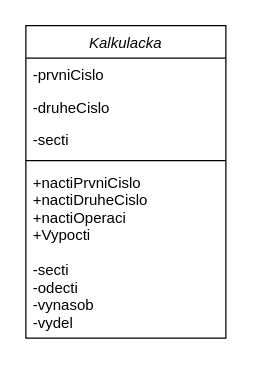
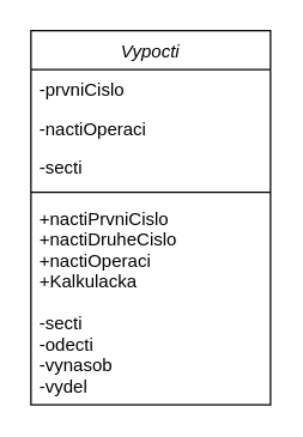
- <mxCell id="2" value="Kalkulacka" style="swimlane;fontStyle=2;align=center;verticalAlign=top;childLayout=stackLayout;horizontal=1;startSize=26;horizontalStack=0;resizeParent=1;resizeLast=0;collapsible=1;marginBottom=0;rounded=0;shadow=0;strokeWidth=1;" parent="1" vertex="1"><mxGeometry x="20" y="20" width="160" height="250" as="geometry"><mxRectangle x="230" y="140" width="160" height="26" as="alternateBounds" /></mxGeometry></mxCell>
+ <mxCell id="2" value="Vypocti" style="swimlane;fontStyle=2;align=center;verticalAlign=top;childLayout=stackLayout;horizontal=1;startSize=26;horizontalStack=0;resizeParent=1;resizeLast=0;collapsible=1;marginBottom=0;rounded=0;shadow=0;strokeWidth=1;" parent="1" vertex="1"><mxGeometry x="20" y="20" width="160" height="250" as="geometry"><mxRectangle x="230" y="140" width="160" height="26" as="alternateBounds" /></mxGeometry></mxCell>
- <mxCell id="4" value="-druheCislo" style="text;align=left;verticalAlign=top;spacingLeft=4;spacingRight=4;overflow=hidden;rotatable=0;points=[[0,0.5],[1,0.5]];portConstraint=eastwest;rounded=0;shadow=0;html=0;" parent="2" vertex="1"><mxGeometry y="52" width="160" height="26" as="geometry" /></mxCell>
+ <mxCell id="4" value="-nactiOperaci" style="text;align=left;verticalAlign=top;spacingLeft=4;spacingRight=4;overflow=hidden;rotatable=0;points=[[0,0.5],[1,0.5]];portConstraint=eastwest;rounded=0;shadow=0;html=0;" parent="2" vertex="1"><mxGeometry y="52" width="160" height="26" as="geometry" /></mxCell>
- <mxCell id="7" value="+nactiPrvniCislo&#10;+nactiDruheCislo&#10;+nactiOperaci&#10;+Vypocti&#10;&#10;-secti&#10;-odecti&#10;-vynasob&#10;-vydel" style="text;align=left;verticalAlign=top;spacingLeft=4;spacingRight=4;overflow=hidden;rotatable=0;points=[[0,0.5],[1,0.5]];portConstraint=eastwest;" parent="2" vertex="1"><mxGeometry y="112" width="160" height="138" as="geometry" /></mxCell>
+ <mxCell id="7" value="+nactiPrvniCislo&#10;+nactiDruheCislo&#10;+nactiOperaci&#10;+Kalkulacka&#10;&#10;-secti&#10;-odecti&#10;-vynasob&#10;-vydel" style="text;align=left;verticalAlign=top;spacingLeft=4;spacingRight=4;overflow=hidden;rotatable=0;points=[[0,0.5],[1,0.5]];portConstraint=eastwest;" parent="2" vertex="1"><mxGeometry y="112" width="160" height="138" as="geometry" /></mxCell>
